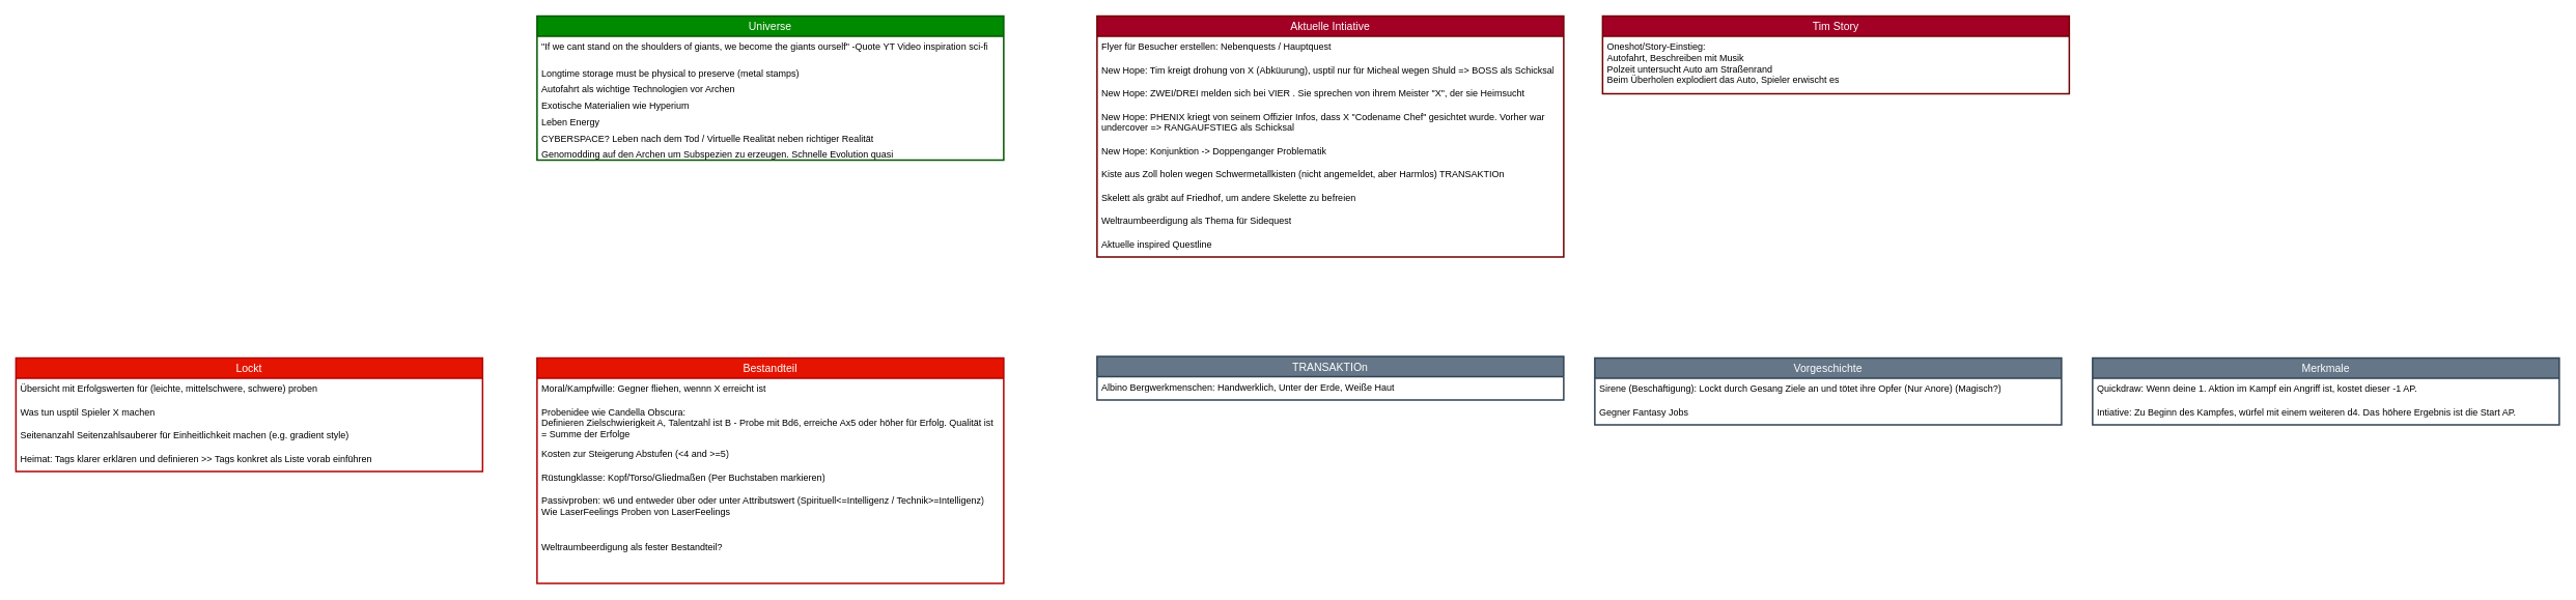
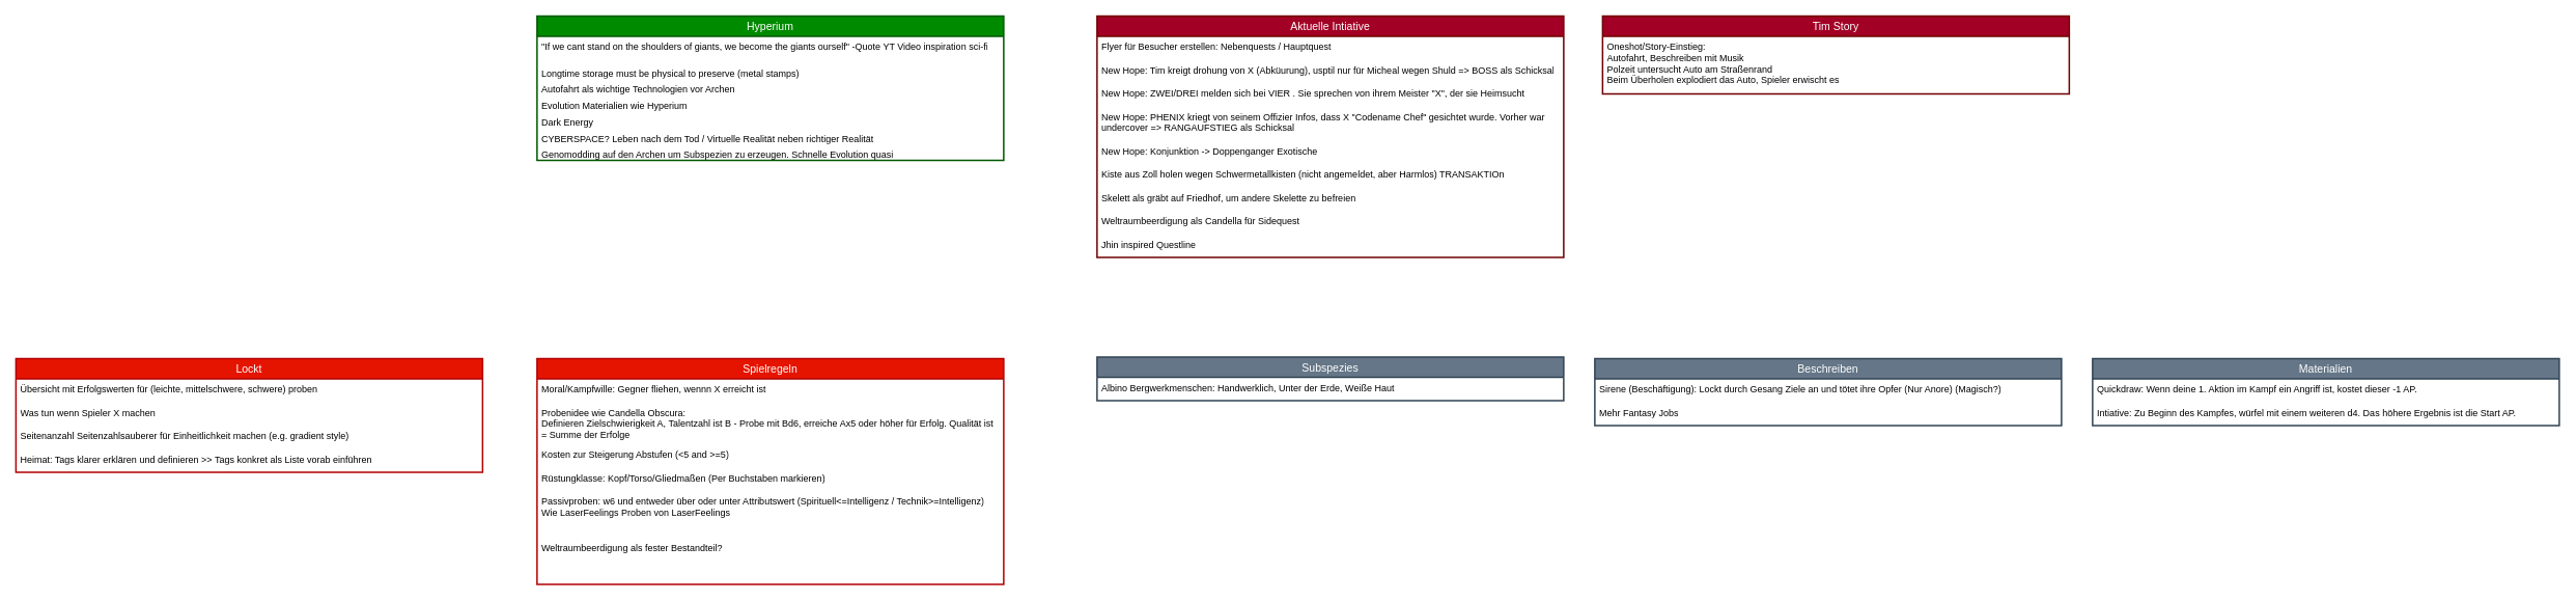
- <mxCell id="33" value="Universe" style="swimlane;fontStyle=0;childLayout=stackLayout;horizontal=1;startSize=26;horizontalStack=0;resizeParent=1;resizeParentMax=0;resizeLast=0;collapsible=1;marginBottom=0;align=center;fontSize=14;fillColor=#008a00;strokeColor=#005700;fontColor=#ffffff;swimlaneLine=1;glass=0;rounded=0;shadow=0;strokeWidth=2;perimeterSpacing=0;swimlaneFillColor=none;container=0;" parent="32" vertex="1"><mxGeometry width="600" height="185.581" as="geometry" /></mxCell>
+ <mxCell id="33" value="Hyperium" style="swimlane;fontStyle=0;childLayout=stackLayout;horizontal=1;startSize=26;horizontalStack=0;resizeParent=1;resizeParentMax=0;resizeLast=0;collapsible=1;marginBottom=0;align=center;fontSize=14;fillColor=#008a00;strokeColor=#005700;fontColor=#ffffff;swimlaneLine=1;glass=0;rounded=0;shadow=0;strokeWidth=2;perimeterSpacing=0;swimlaneFillColor=none;container=0;" parent="32" vertex="1"><mxGeometry width="600" height="185.581" as="geometry" /></mxCell>
- <mxCell id="37" value="&lt;div&gt;&lt;span style=&quot;background-color: initial; text-align: center;&quot;&gt;Exotische Materialien wie&amp;nbsp;&lt;/span&gt;&lt;span style=&quot;background-color: initial; text-align: center;&quot;&gt;Hyperium&lt;/span&gt;&lt;br&gt;&lt;/div&gt;" style="text;strokeColor=none;fillColor=none;spacingLeft=4;spacingRight=4;overflow=hidden;rotatable=0;points=[[0,0.5],[1,0.5]];portConstraint=eastwest;fontSize=12;whiteSpace=wrap;html=1;" parent="33" vertex="1"><mxGeometry y="101.86" width="600" height="20.93" as="geometry" /></mxCell>
+ <mxCell id="37" value="&lt;div&gt;&lt;span style=&quot;background-color: initial; text-align: center;&quot;&gt;Evolution Materialien wie&amp;nbsp;&lt;/span&gt;&lt;span style=&quot;background-color: initial; text-align: center;&quot;&gt;Hyperium&lt;/span&gt;&lt;br&gt;&lt;/div&gt;" style="text;strokeColor=none;fillColor=none;spacingLeft=4;spacingRight=4;overflow=hidden;rotatable=0;points=[[0,0.5],[1,0.5]];portConstraint=eastwest;fontSize=12;whiteSpace=wrap;html=1;" parent="33" vertex="1"><mxGeometry y="101.86" width="600" height="20.93" as="geometry" /></mxCell>
- <mxCell id="38" value="&lt;div style=&quot;text-align: center;&quot;&gt;Leben Energy&lt;br&gt;&lt;/div&gt;" style="text;strokeColor=none;fillColor=none;spacingLeft=4;spacingRight=4;overflow=hidden;rotatable=0;points=[[0,0.5],[1,0.5]];portConstraint=eastwest;fontSize=12;whiteSpace=wrap;html=1;" parent="33" vertex="1"><mxGeometry y="122.791" width="600" height="20.93" as="geometry" /></mxCell>
+ <mxCell id="38" value="&lt;div style=&quot;text-align: center;&quot;&gt;Dark Energy&lt;br&gt;&lt;/div&gt;" style="text;strokeColor=none;fillColor=none;spacingLeft=4;spacingRight=4;overflow=hidden;rotatable=0;points=[[0,0.5],[1,0.5]];portConstraint=eastwest;fontSize=12;whiteSpace=wrap;html=1;" parent="33" vertex="1"><mxGeometry y="122.791" width="600" height="20.93" as="geometry" /></mxCell>
- <mxCell id="27" value="&lt;span style=&quot;text-align: center;&quot;&gt;New Hope: Konjunktion -&amp;gt; Doppenganger Problematik&lt;/span&gt;" style="text;strokeColor=none;fillColor=none;spacingLeft=4;spacingRight=4;overflow=hidden;rotatable=0;points=[[0,0.5],[1,0.5]];portConstraint=eastwest;fontSize=12;whiteSpace=wrap;html=1;" parent="22" vertex="1"><mxGeometry y="160" width="600" height="30" as="geometry" /></mxCell>
+ <mxCell id="27" value="&lt;span style=&quot;text-align: center;&quot;&gt;New Hope: Konjunktion -&amp;gt; Doppenganger Exotische&lt;/span&gt;" style="text;strokeColor=none;fillColor=none;spacingLeft=4;spacingRight=4;overflow=hidden;rotatable=0;points=[[0,0.5],[1,0.5]];portConstraint=eastwest;fontSize=12;whiteSpace=wrap;html=1;" parent="22" vertex="1"><mxGeometry y="160" width="600" height="30" as="geometry" /></mxCell>
- <mxCell id="30" value="Weltraumbeerdigung als Thema für Sidequest" style="text;strokeColor=none;fillColor=none;spacingLeft=4;spacingRight=4;overflow=hidden;rotatable=0;points=[[0,0.5],[1,0.5]];portConstraint=eastwest;fontSize=12;whiteSpace=wrap;html=1;" parent="22" vertex="1"><mxGeometry y="250" width="600" height="30" as="geometry" /></mxCell>
+ <mxCell id="30" value="Weltraumbeerdigung als Candella für Sidequest" style="text;strokeColor=none;fillColor=none;spacingLeft=4;spacingRight=4;overflow=hidden;rotatable=0;points=[[0,0.5],[1,0.5]];portConstraint=eastwest;fontSize=12;whiteSpace=wrap;html=1;" parent="22" vertex="1"><mxGeometry y="250" width="600" height="30" as="geometry" /></mxCell>
- <mxCell id="31" value="Aktuelle inspired Questline" style="text;strokeColor=none;fillColor=none;spacingLeft=4;spacingRight=4;overflow=hidden;rotatable=0;points=[[0,0.5],[1,0.5]];portConstraint=eastwest;fontSize=12;whiteSpace=wrap;html=1;" parent="22" vertex="1"><mxGeometry y="280" width="600" height="30" as="geometry" /></mxCell>
+ <mxCell id="31" value="Jhin inspired Questline" style="text;strokeColor=none;fillColor=none;spacingLeft=4;spacingRight=4;overflow=hidden;rotatable=0;points=[[0,0.5],[1,0.5]];portConstraint=eastwest;fontSize=12;whiteSpace=wrap;html=1;" parent="22" vertex="1"><mxGeometry y="280" width="600" height="30" as="geometry" /></mxCell>
- <mxCell id="7" value="TRANSAKTIOn" style="swimlane;fontStyle=0;childLayout=stackLayout;horizontal=1;startSize=26;horizontalStack=0;resizeParent=1;resizeParentMax=0;resizeLast=0;collapsible=1;marginBottom=0;align=center;fontSize=14;fillColor=#647687;strokeColor=#314354;fontColor=#ffffff;swimlaneLine=1;glass=0;rounded=0;shadow=0;strokeWidth=2;perimeterSpacing=0;gradientColor=none;swimlaneFillColor=none;container=0;" parent="6" vertex="1"><mxGeometry width="600" height="56" as="geometry" /></mxCell>
+ <mxCell id="7" value="Subspezies" style="swimlane;fontStyle=0;childLayout=stackLayout;horizontal=1;startSize=26;horizontalStack=0;resizeParent=1;resizeParentMax=0;resizeLast=0;collapsible=1;marginBottom=0;align=center;fontSize=14;fillColor=#647687;strokeColor=#314354;fontColor=#ffffff;swimlaneLine=1;glass=0;rounded=0;shadow=0;strokeWidth=2;perimeterSpacing=0;gradientColor=none;swimlaneFillColor=none;container=0;" parent="6" vertex="1"><mxGeometry width="600" height="56" as="geometry" /></mxCell>
- <mxCell id="14" value="Bestandteil" style="swimlane;fontStyle=0;childLayout=stackLayout;horizontal=1;startSize=26;horizontalStack=0;resizeParent=1;resizeParentMax=0;resizeLast=0;collapsible=1;marginBottom=0;align=center;fontSize=14;fillColor=#e51400;strokeColor=#B20000;fontColor=#ffffff;swimlaneLine=1;glass=0;rounded=0;shadow=0;strokeWidth=2;perimeterSpacing=0;swimlaneFillColor=none;container=0;" parent="13" vertex="1"><mxGeometry width="600" height="290" as="geometry" /></mxCell>
+ <mxCell id="14" value="Spielregeln" style="swimlane;fontStyle=0;childLayout=stackLayout;horizontal=1;startSize=26;horizontalStack=0;resizeParent=1;resizeParentMax=0;resizeLast=0;collapsible=1;marginBottom=0;align=center;fontSize=14;fillColor=#e51400;strokeColor=#B20000;fontColor=#ffffff;swimlaneLine=1;glass=0;rounded=0;shadow=0;strokeWidth=2;perimeterSpacing=0;swimlaneFillColor=none;container=0;" parent="13" vertex="1"><mxGeometry width="600" height="290" as="geometry" /></mxCell>
- <mxCell id="10" value="Vorgeschichte" style="swimlane;fontStyle=0;childLayout=stackLayout;horizontal=1;startSize=26;horizontalStack=0;resizeParent=1;resizeParentMax=0;resizeLast=0;collapsible=1;marginBottom=0;align=center;fontSize=14;fillColor=#647687;strokeColor=#314354;fontColor=#ffffff;swimlaneLine=1;glass=0;rounded=0;shadow=0;strokeWidth=2;perimeterSpacing=0;gradientColor=none;swimlaneFillColor=none;container=0;" parent="9" vertex="1"><mxGeometry width="600" height="86" as="geometry" /></mxCell>
+ <mxCell id="10" value="Beschreiben" style="swimlane;fontStyle=0;childLayout=stackLayout;horizontal=1;startSize=26;horizontalStack=0;resizeParent=1;resizeParentMax=0;resizeLast=0;collapsible=1;marginBottom=0;align=center;fontSize=14;fillColor=#647687;strokeColor=#314354;fontColor=#ffffff;swimlaneLine=1;glass=0;rounded=0;shadow=0;strokeWidth=2;perimeterSpacing=0;gradientColor=none;swimlaneFillColor=none;container=0;" parent="9" vertex="1"><mxGeometry width="600" height="86" as="geometry" /></mxCell>
- <mxCell id="3" value="Merkmale" style="swimlane;fontStyle=0;childLayout=stackLayout;horizontal=1;startSize=26;horizontalStack=0;resizeParent=1;resizeParentMax=0;resizeLast=0;collapsible=1;marginBottom=0;align=center;fontSize=14;fillColor=#647687;strokeColor=#314354;fontColor=#ffffff;swimlaneLine=1;glass=0;rounded=0;shadow=0;strokeWidth=2;perimeterSpacing=0;gradientColor=none;swimlaneFillColor=none;container=0;" parent="2" vertex="1"><mxGeometry width="600" height="86" as="geometry" /></mxCell>
+ <mxCell id="3" value="Materialien" style="swimlane;fontStyle=0;childLayout=stackLayout;horizontal=1;startSize=26;horizontalStack=0;resizeParent=1;resizeParentMax=0;resizeLast=0;collapsible=1;marginBottom=0;align=center;fontSize=14;fillColor=#647687;strokeColor=#314354;fontColor=#ffffff;swimlaneLine=1;glass=0;rounded=0;shadow=0;strokeWidth=2;perimeterSpacing=0;gradientColor=none;swimlaneFillColor=none;container=0;" parent="2" vertex="1"><mxGeometry width="600" height="86" as="geometry" /></mxCell>
- <mxCell id="44" value="&lt;span style=&quot;text-align: center;&quot;&gt;Was tun usptil Spieler X machen&lt;/span&gt;" style="text;strokeColor=none;fillColor=none;spacingLeft=4;spacingRight=4;overflow=hidden;rotatable=0;points=[[0,0.5],[1,0.5]];portConstraint=eastwest;fontSize=12;whiteSpace=wrap;html=1;" parent="42" vertex="1"><mxGeometry y="56" width="600" height="30" as="geometry" /></mxCell>
+ <mxCell id="44" value="&lt;span style=&quot;text-align: center;&quot;&gt;Was tun wenn Spieler X machen&lt;/span&gt;" style="text;strokeColor=none;fillColor=none;spacingLeft=4;spacingRight=4;overflow=hidden;rotatable=0;points=[[0,0.5],[1,0.5]];portConstraint=eastwest;fontSize=12;whiteSpace=wrap;html=1;" parent="42" vertex="1"><mxGeometry y="56" width="600" height="30" as="geometry" /></mxCell>
- <mxCell id="12" value="Gegner Fantasy Jobs" style="text;strokeColor=none;fillColor=none;spacingLeft=4;spacingRight=4;overflow=hidden;rotatable=0;points=[[0,0.5],[1,0.5]];portConstraint=eastwest;fontSize=12;whiteSpace=wrap;html=1;" parent="10" vertex="1"><mxGeometry y="56" width="600" height="30" as="geometry" /></mxCell>
+ <mxCell id="12" value="Mehr Fantasy Jobs" style="text;strokeColor=none;fillColor=none;spacingLeft=4;spacingRight=4;overflow=hidden;rotatable=0;points=[[0,0.5],[1,0.5]];portConstraint=eastwest;fontSize=12;whiteSpace=wrap;html=1;" parent="10" vertex="1"><mxGeometry y="56" width="600" height="30" as="geometry" /></mxCell>
- <mxCell id="17" value="Kosten zur Steigerung Abstufen (&amp;lt;4 and &amp;gt;=5)" style="text;strokeColor=none;fillColor=none;spacingLeft=4;spacingRight=4;overflow=hidden;rotatable=0;points=[[0,0.5],[1,0.5]];portConstraint=eastwest;fontSize=12;whiteSpace=wrap;html=1;" parent="14" vertex="1"><mxGeometry y="110" width="600" height="30" as="geometry" /></mxCell>
+ <mxCell id="17" value="Kosten zur Steigerung Abstufen (&amp;lt;5 and &amp;gt;=5)" style="text;strokeColor=none;fillColor=none;spacingLeft=4;spacingRight=4;overflow=hidden;rotatable=0;points=[[0,0.5],[1,0.5]];portConstraint=eastwest;fontSize=12;whiteSpace=wrap;html=1;" parent="14" vertex="1"><mxGeometry y="110" width="600" height="30" as="geometry" /></mxCell>
